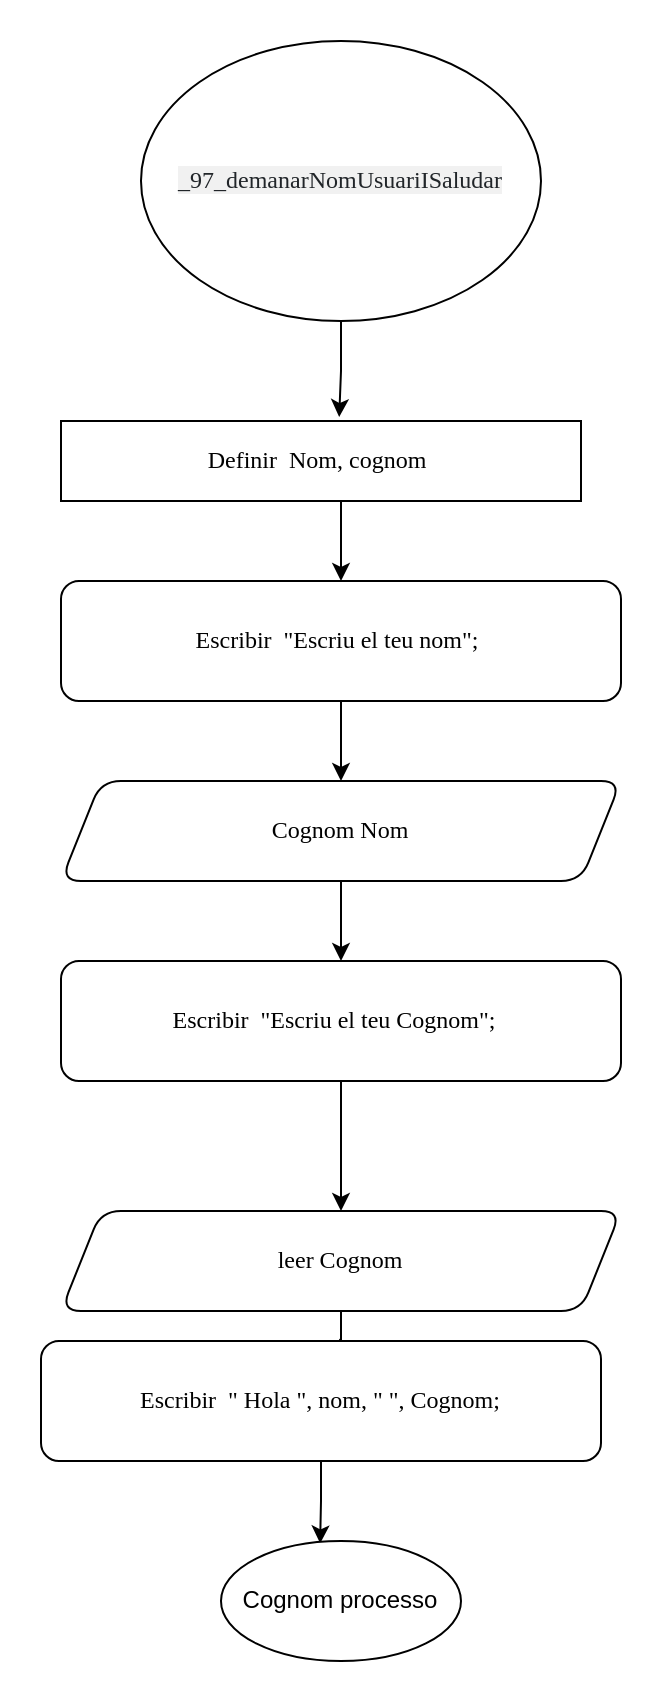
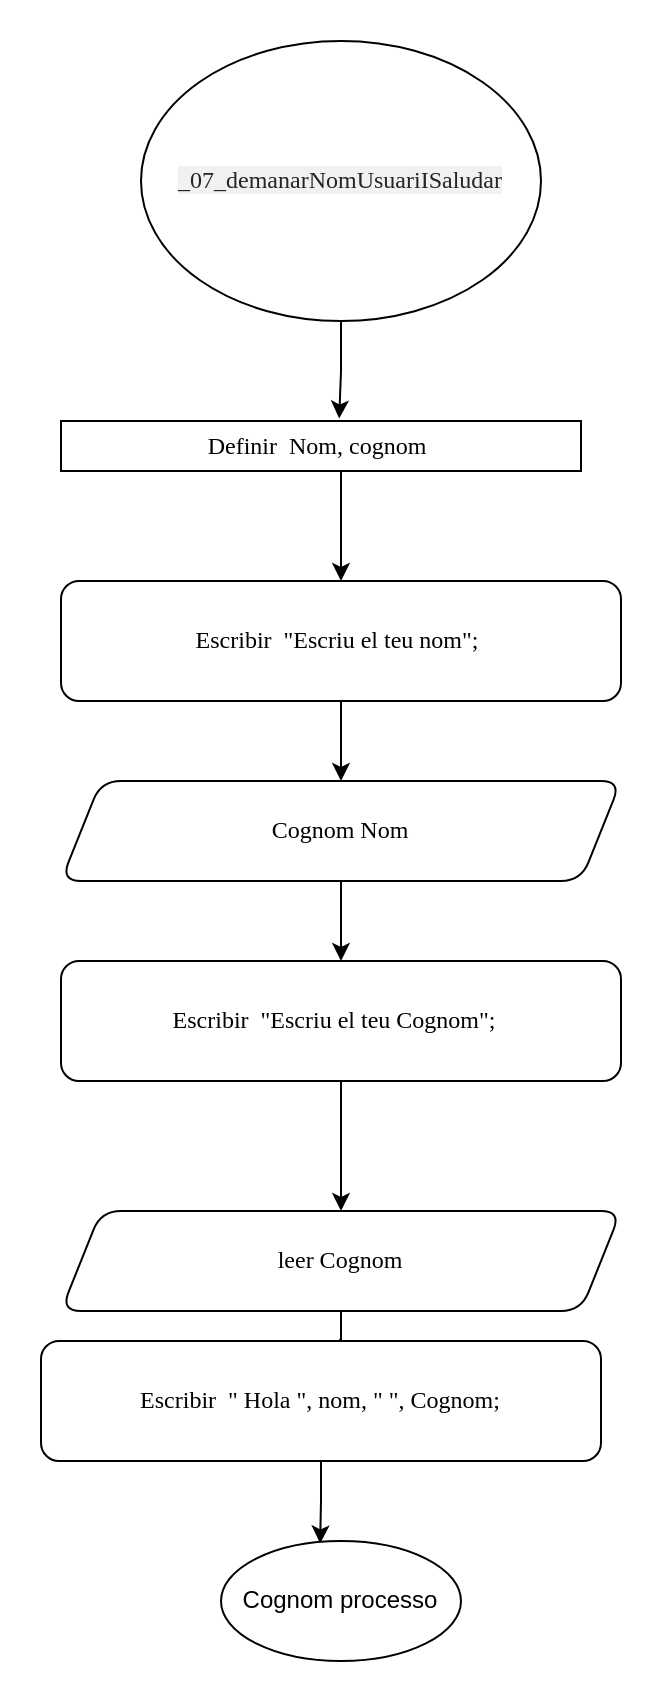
- <mxCell id="3" value="&lt;span style=&quot;color: rgb(33, 37, 41); text-align: left; background-color: rgb(241, 241, 241);&quot;&gt;&lt;font style=&quot;font-size: 12px;&quot; face=&quot;Verdana&quot;&gt;_97_demanarNomUsuariISaludar&lt;/font&gt;&lt;/span&gt;" style="ellipse;whiteSpace=wrap;html=1;" vertex="1" parent="1"><mxGeometry x="70" y="20" width="200" height="140" as="geometry" /></mxCell>
+ <mxCell id="3" value="&lt;span style=&quot;color: rgb(33, 37, 41); text-align: left; background-color: rgb(241, 241, 241);&quot;&gt;&lt;font style=&quot;font-size: 12px;&quot; face=&quot;Verdana&quot;&gt;_07_demanarNomUsuariISaludar&lt;/font&gt;&lt;/span&gt;" style="ellipse;whiteSpace=wrap;html=1;" vertex="1" parent="1"><mxGeometry x="70" y="20" width="200" height="140" as="geometry" /></mxCell>
- <mxCell id="5" value="&lt;font face=&quot;Verdana&quot;&gt;Definir&amp;nbsp; Nom, cognom&amp;nbsp;&lt;/font&gt;" style="whiteSpace=wrap;html=1;" vertex="1" parent="1"><mxGeometry x="30" y="210" width="260" height="40" as="geometry" /></mxCell>
+ <mxCell id="5" value="&lt;font face=&quot;Verdana&quot;&gt;Definir&amp;nbsp; Nom, cognom&amp;nbsp;&lt;/font&gt;" style="whiteSpace=wrap;html=1;" vertex="1" parent="1"><mxGeometry x="30" y="210" width="260" height="25" as="geometry" /></mxCell>
